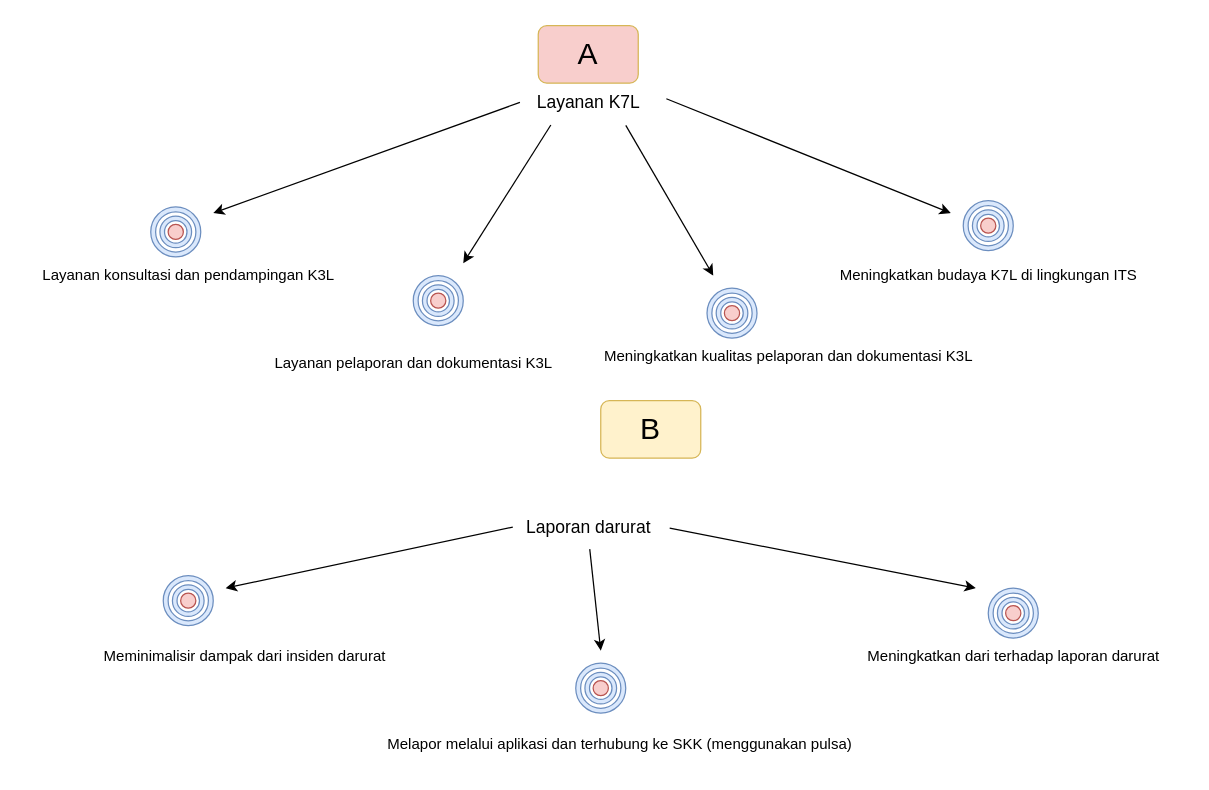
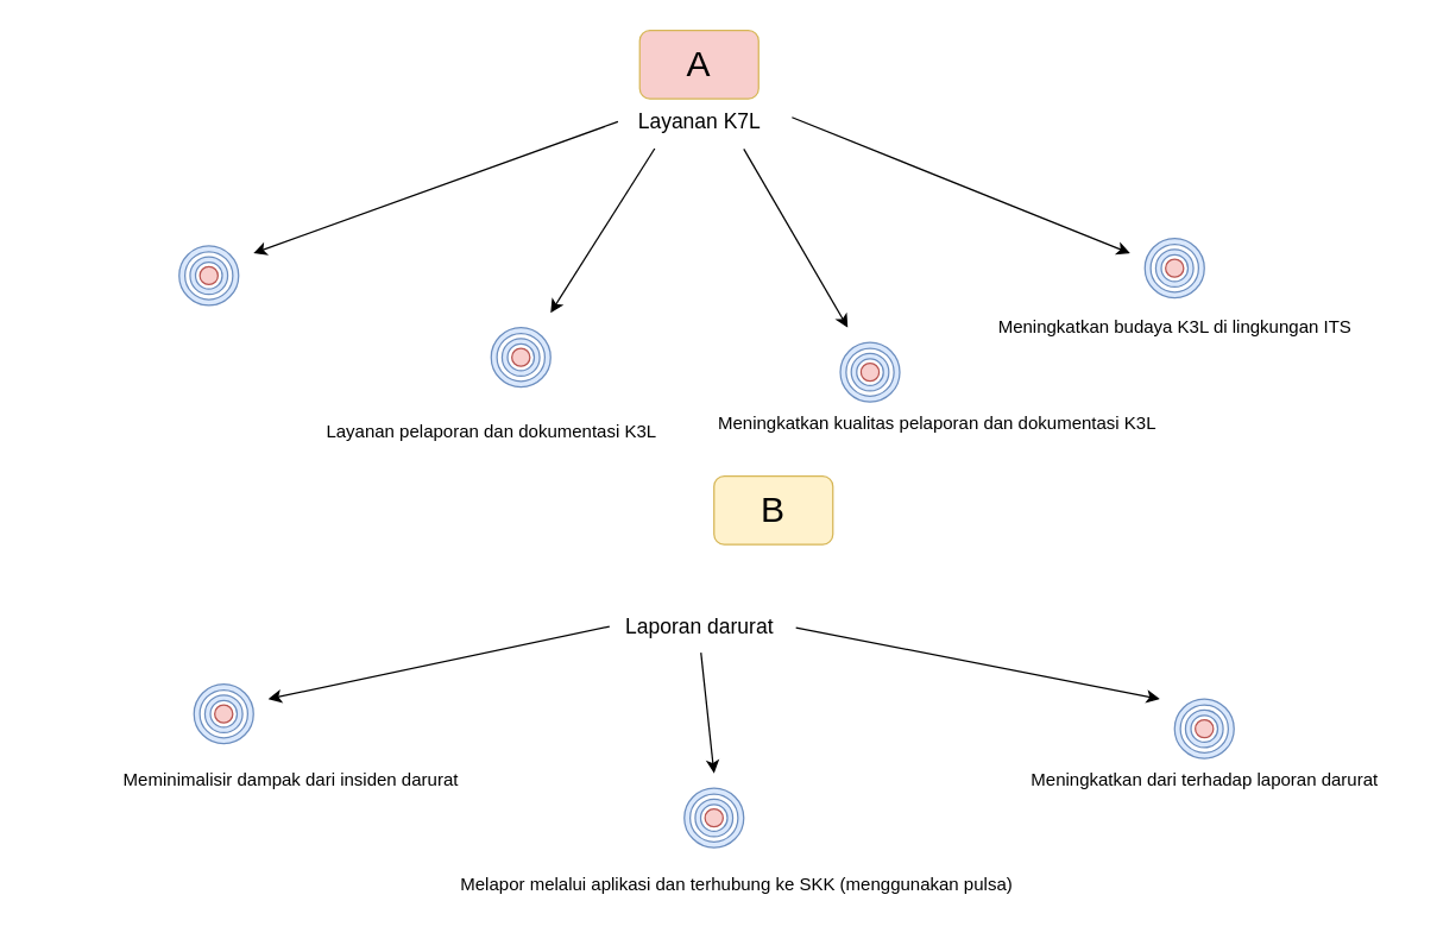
- <mxCell id="8" value="Layanan konsultasi dan pendampingan K3L" style="text;html=1;align=center;verticalAlign=middle;resizable=0;points=[];autosize=1;strokeColor=none;fillColor=none;" vertex="1" parent="1"><mxGeometry x="20" y="205" width="260" height="30" as="geometry" /></mxCell>
- <mxCell id="25" value="Meningkatkan budaya K7L di lingkungan ITS" style="text;html=1;align=center;verticalAlign=middle;resizable=0;points=[];autosize=1;strokeColor=none;fillColor=none;" vertex="1" parent="1"><mxGeometry x="660" y="205" width="260" height="30" as="geometry" /></mxCell>
+ <mxCell id="25" value="Meningkatkan budaya K3L di lingkungan ITS" style="text;html=1;align=center;verticalAlign=middle;resizable=0;points=[];autosize=1;strokeColor=none;fillColor=none;" vertex="1" parent="1"><mxGeometry x="660" y="205" width="260" height="30" as="geometry" /></mxCell>
